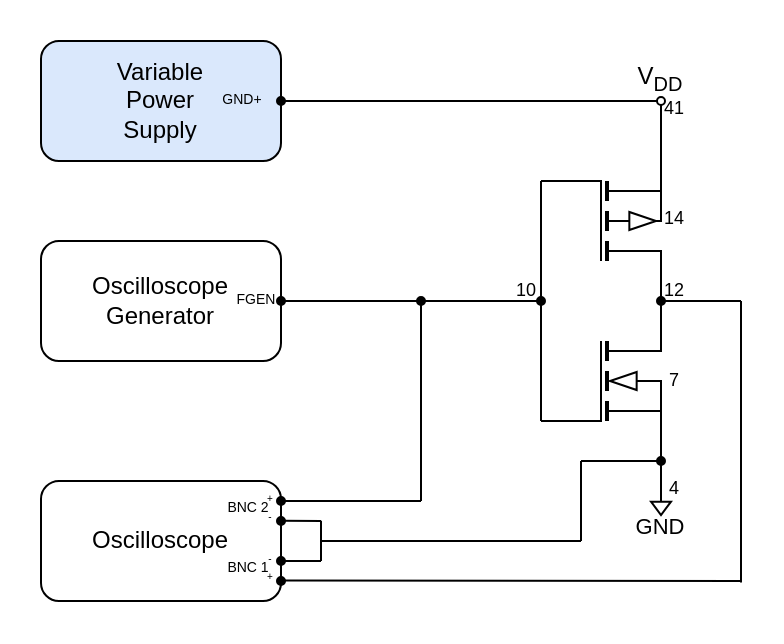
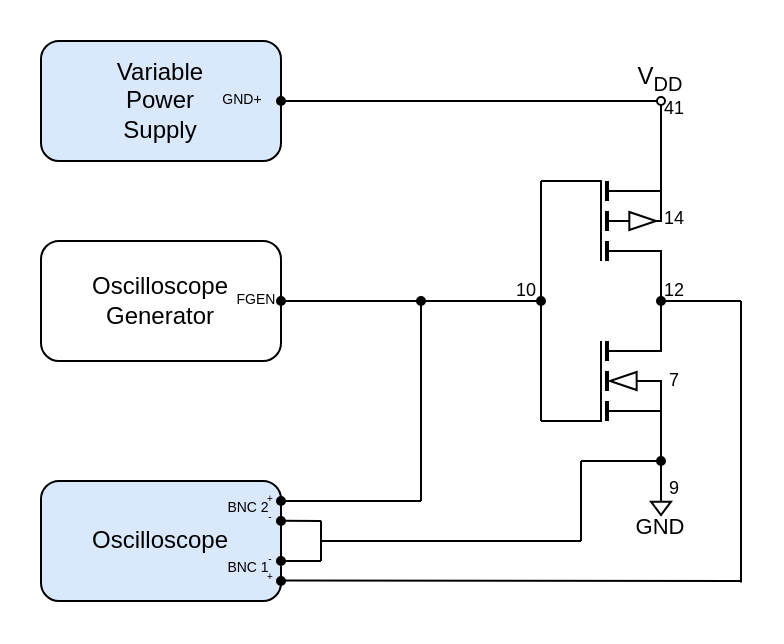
- <mxCell id="51" value="&lt;font style=&quot;font-size: 9px&quot;&gt;4&lt;/font&gt;" style="text;html=1;strokeColor=none;fillColor=none;align=center;verticalAlign=middle;whiteSpace=wrap;rounded=0;" vertex="1" parent="1"><mxGeometry x="327" y="234" width="20" height="18" as="geometry" /></mxCell>
+ <mxCell id="51" value="&lt;font style=&quot;font-size: 9px&quot;&gt;9&lt;/font&gt;" style="text;html=1;strokeColor=none;fillColor=none;align=center;verticalAlign=middle;whiteSpace=wrap;rounded=0;" vertex="1" parent="1"><mxGeometry x="327" y="234" width="20" height="18" as="geometry" /></mxCell>
- <mxCell id="3" value="&lt;div&gt;Oscilloscope&lt;/div&gt;" style="rounded=1;whiteSpace=wrap;html=1;fillColor=#FFFFFF;" parent="1" vertex="1"><mxGeometry x="20" y="240" width="120" height="60" as="geometry" /></mxCell>
+ <mxCell id="3" value="&lt;div&gt;Oscilloscope&lt;/div&gt;" style="rounded=1;whiteSpace=wrap;html=1;fillColor=#dae8fc;" parent="1" vertex="1"><mxGeometry x="20" y="240" width="120" height="60" as="geometry" /></mxCell>
